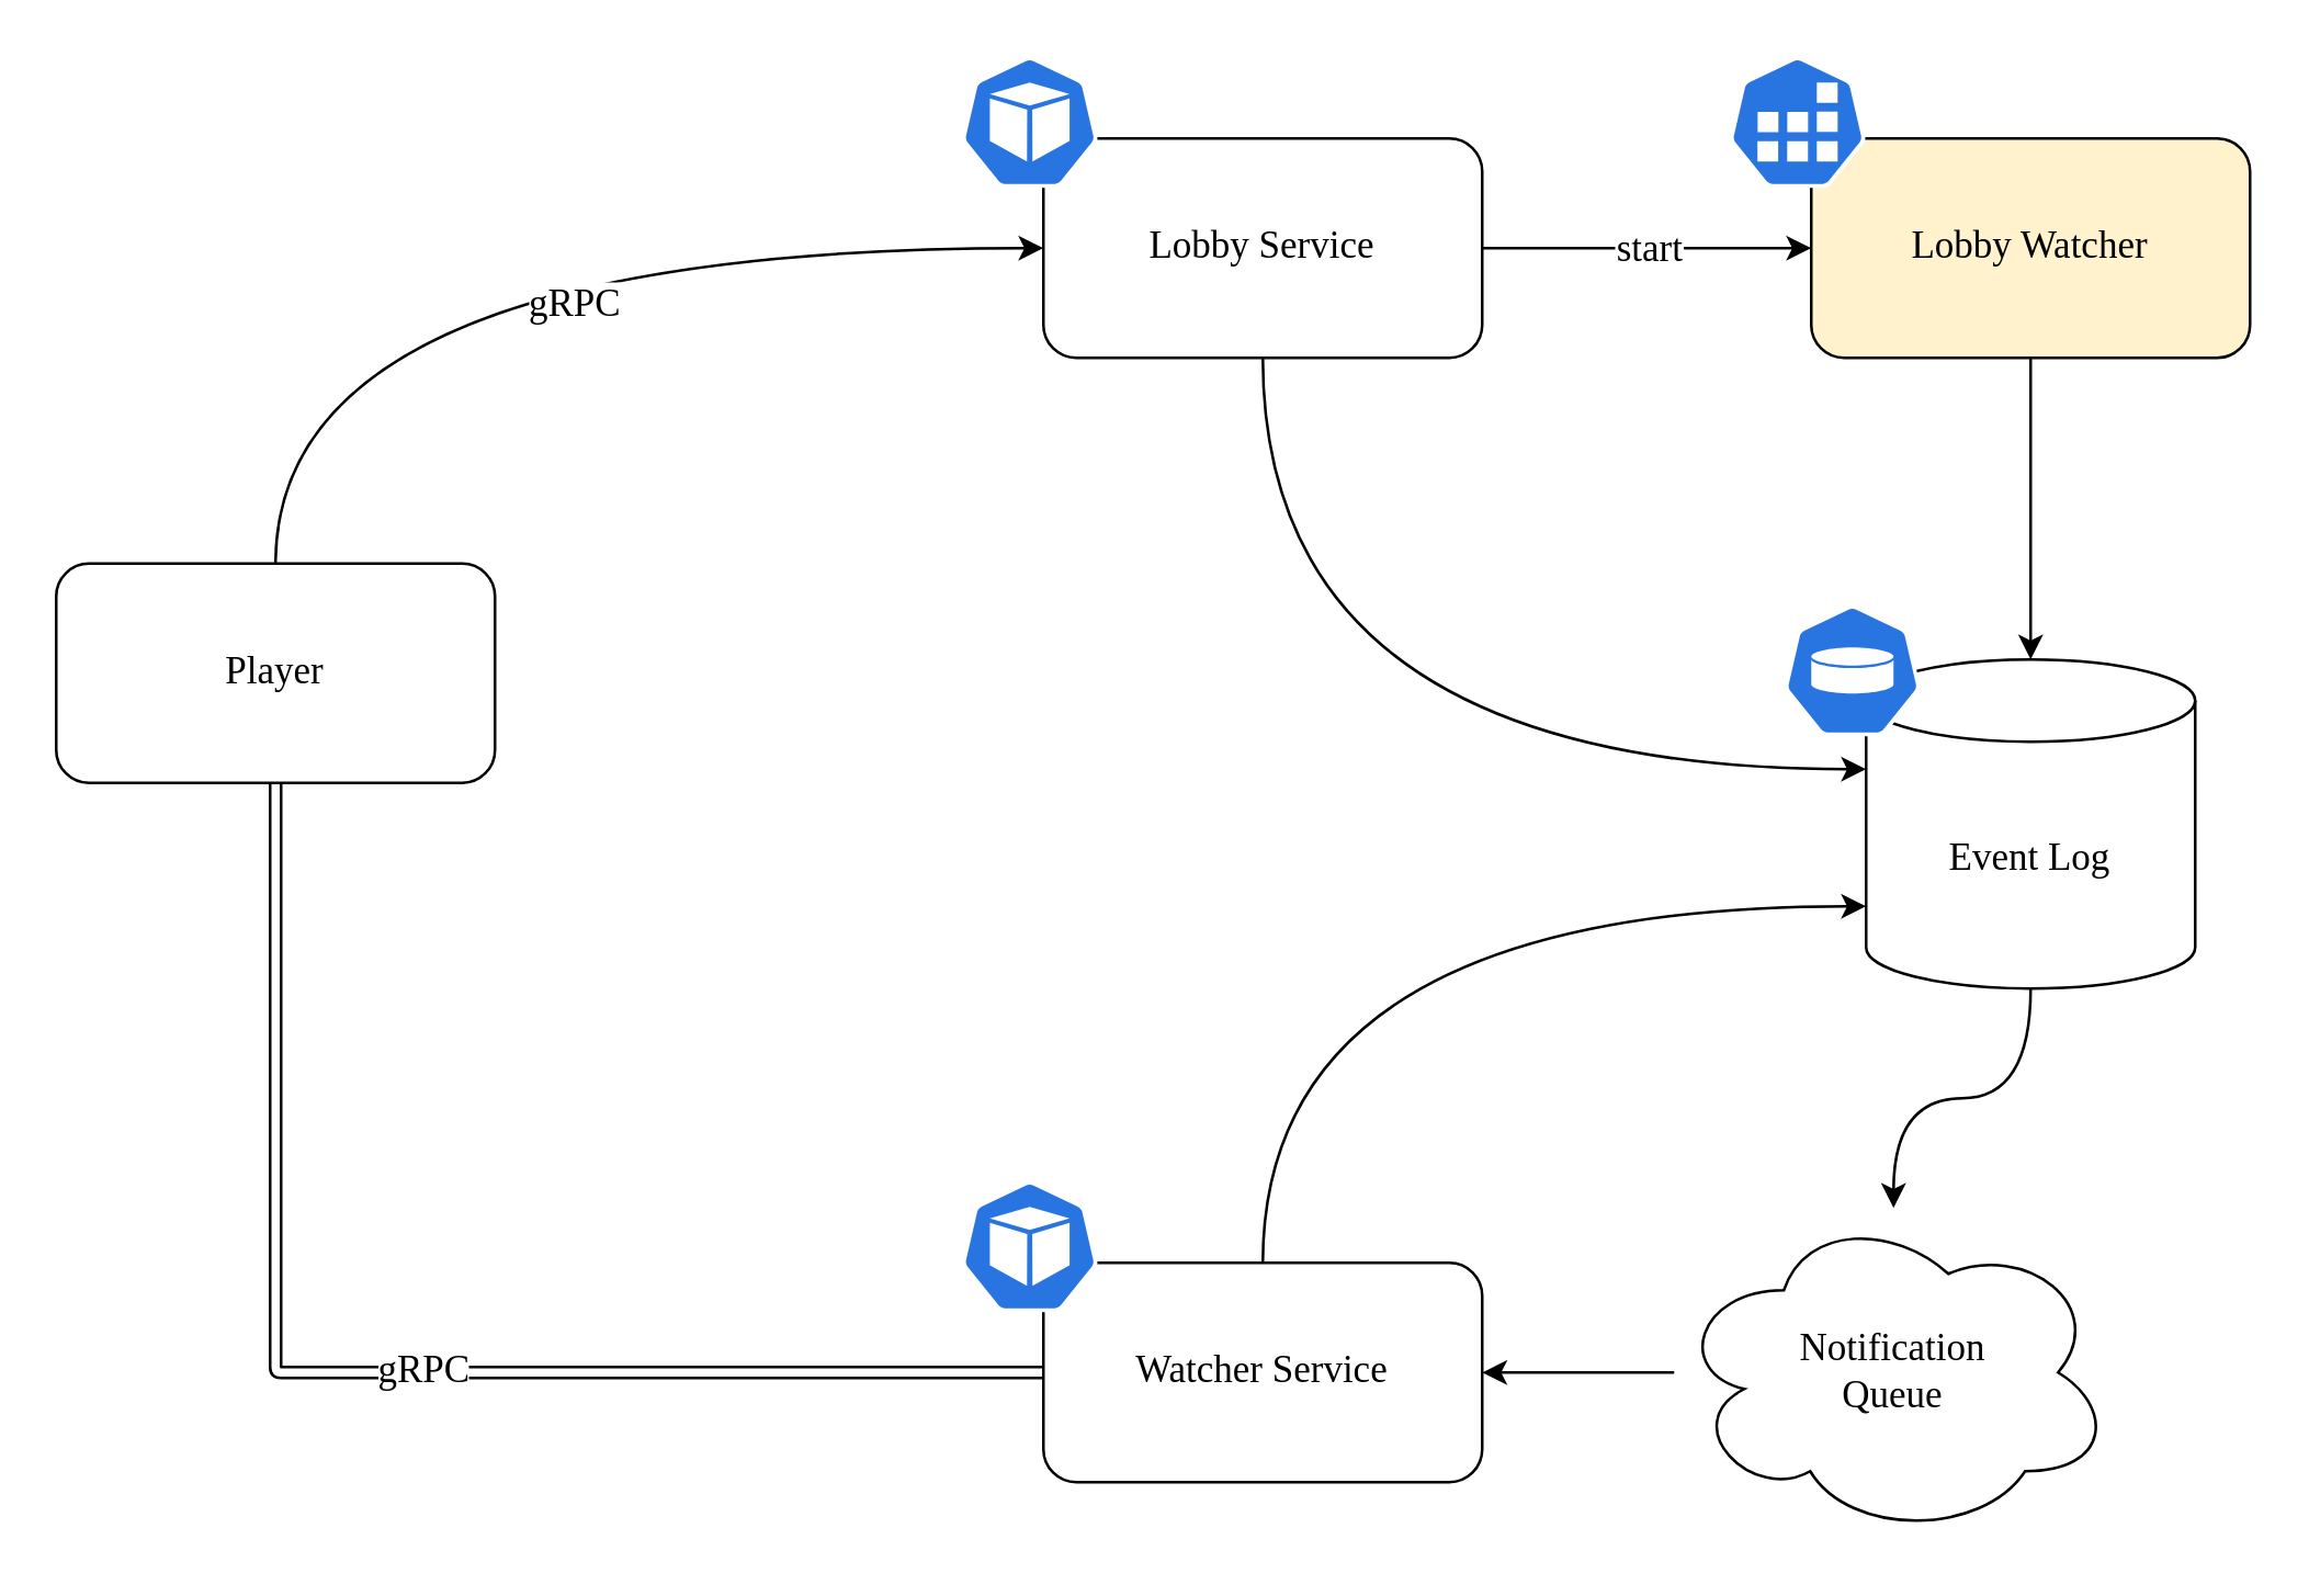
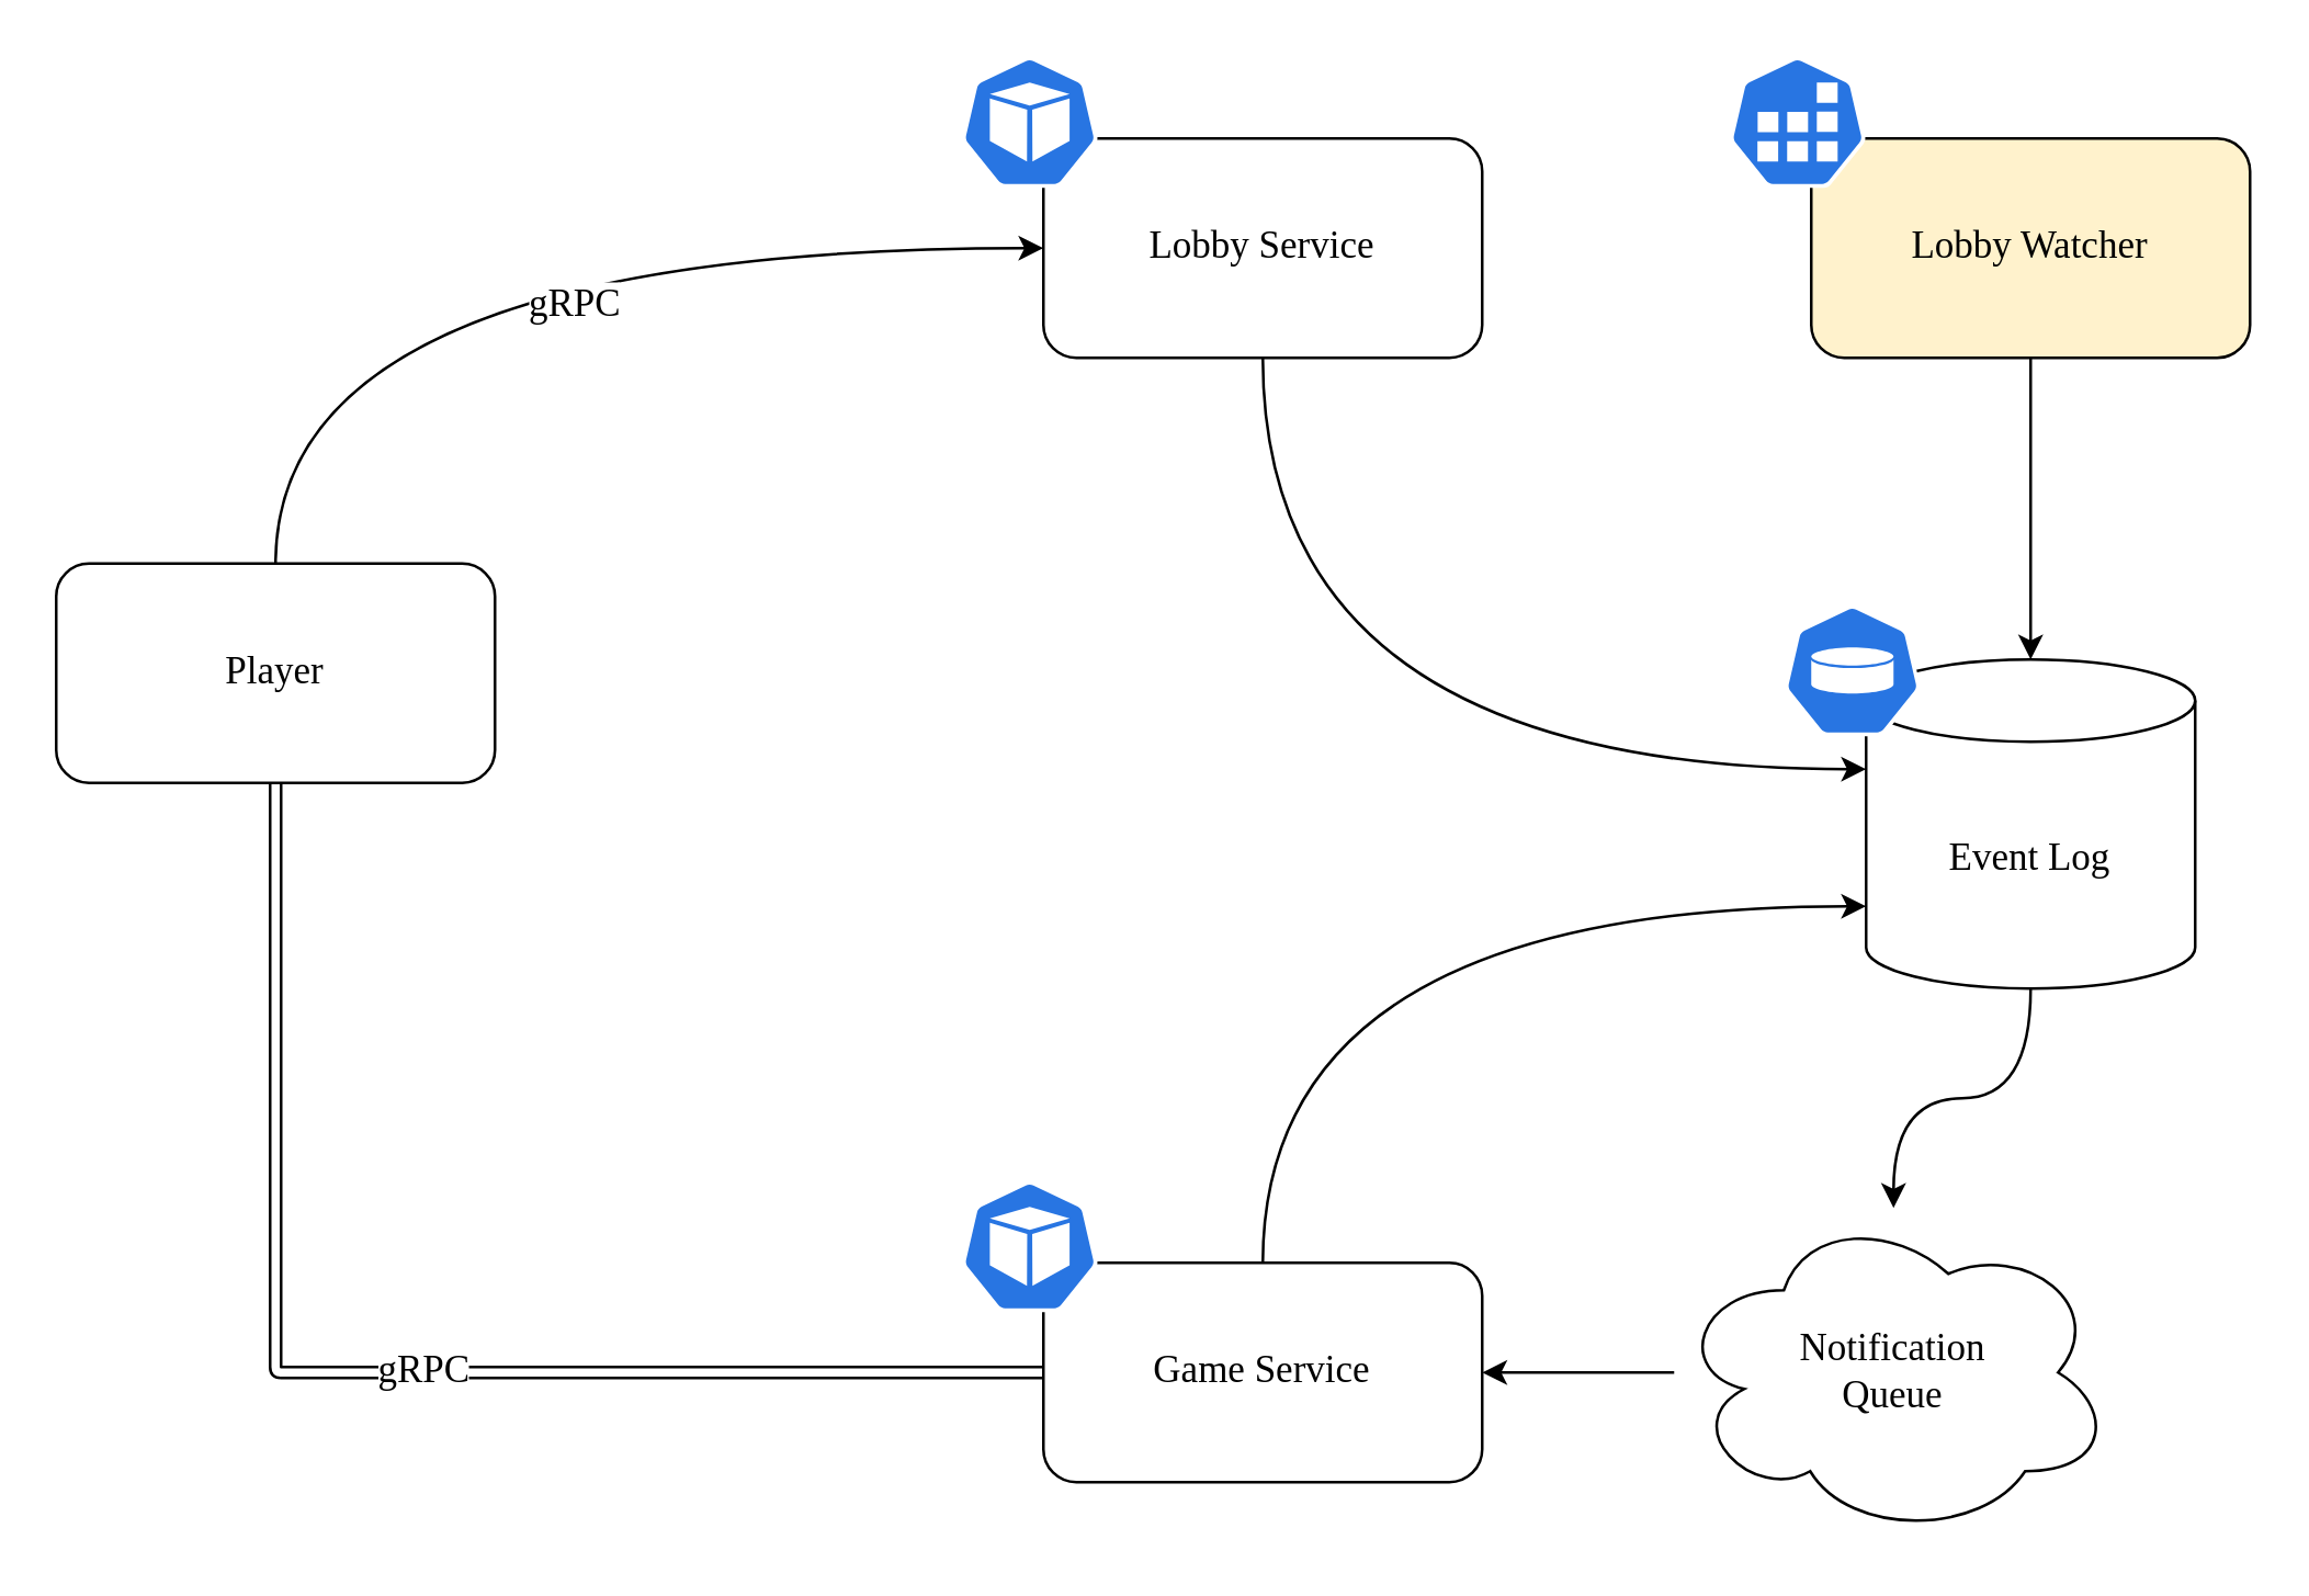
- <mxCell id="2" style="edgeStyle=orthogonalEdgeStyle;curved=1;html=1;fontFamily=Comic Sans MS;fontSize=14;" edge="1" parent="1" source="5" target="19"><mxGeometry relative="1" as="geometry"><Array as="points"><mxPoint x="570" y="90" /><mxPoint x="570" y="90" /></Array></mxGeometry></mxCell>
- <mxCell id="3" value="start" style="edgeLabel;html=1;align=center;verticalAlign=middle;resizable=0;points=[];fontSize=14;fontFamily=Comic Sans MS;" vertex="1" connectable="0" parent="2"><mxGeometry x="-0.278" y="-1" relative="1" as="geometry"><mxPoint x="17" y="-1" as="offset" /></mxGeometry></mxCell>
- <mxCell id="7" value="&lt;font style=&quot;font-size: 14px;&quot; face=&quot;Comic Sans MS&quot;&gt;Watcher Service&lt;/font&gt;" style="rounded=1;whiteSpace=wrap;html=1;" vertex="1" parent="1"><mxGeometry x="380" y="460" width="160" height="80" as="geometry" /></mxCell>
+ <mxCell id="7" value="&lt;font style=&quot;font-size: 14px;&quot; face=&quot;Comic Sans MS&quot;&gt;Game Service&lt;/font&gt;" style="rounded=1;whiteSpace=wrap;html=1;" vertex="1" parent="1"><mxGeometry x="380" y="460" width="160" height="80" as="geometry" /></mxCell>
